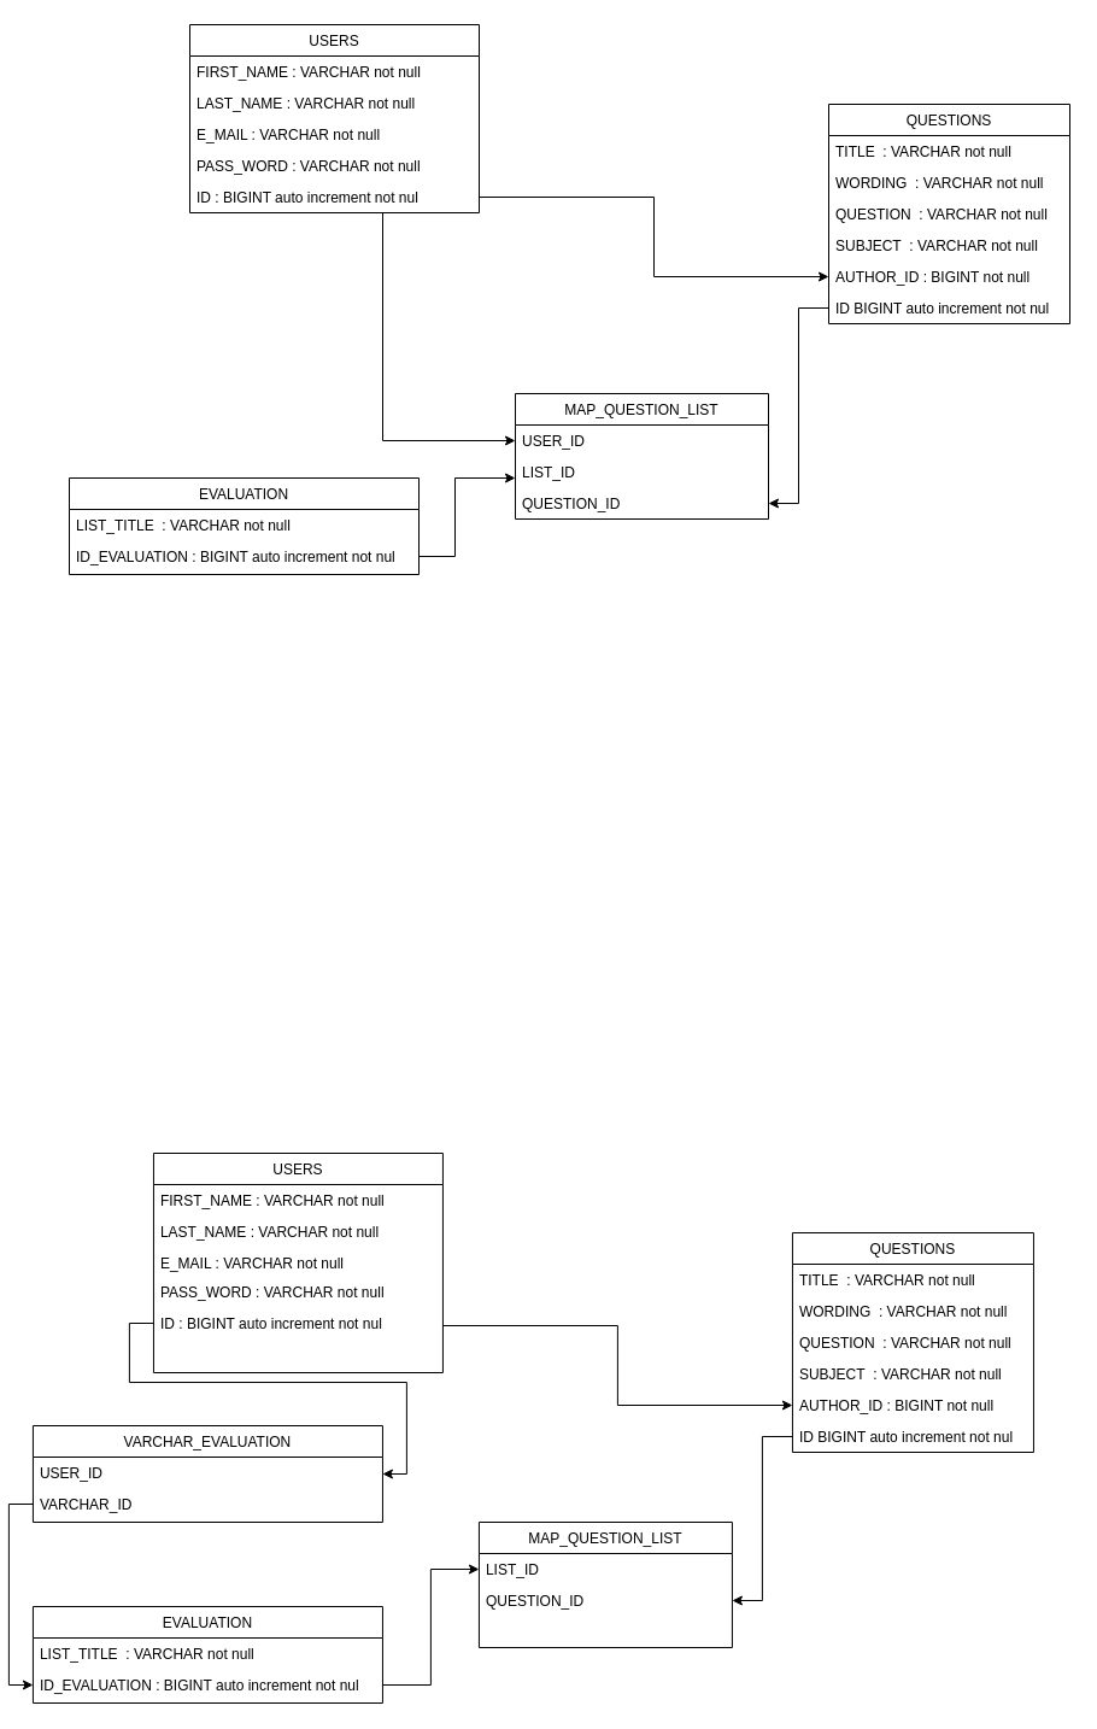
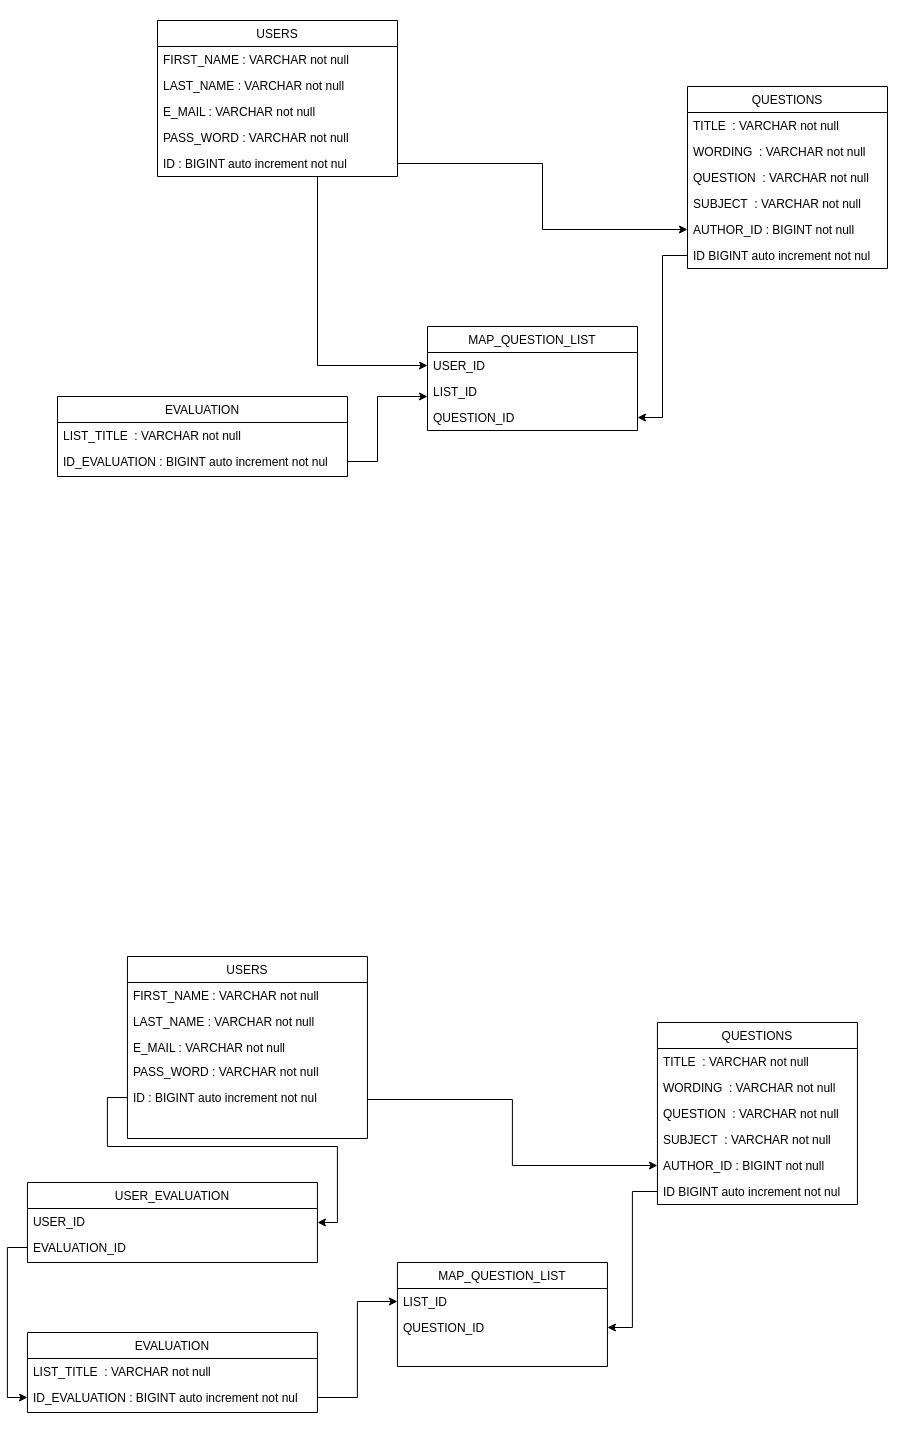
- <mxCell id="47" value="VARCHAR_EVALUATION" style="swimlane;fontStyle=0;align=center;verticalAlign=top;childLayout=stackLayout;horizontal=1;startSize=26;horizontalStack=0;resizeParent=1;resizeLast=0;collapsible=1;marginBottom=0;rounded=0;shadow=0;strokeWidth=1;" vertex="1" parent="1"><mxGeometry x="20.94" y="1182" width="290" height="80" as="geometry"><mxRectangle x="130" y="380" width="160" height="26" as="alternateBounds" /></mxGeometry></mxCell>
+ <mxCell id="47" value="USER_EVALUATION" style="swimlane;fontStyle=0;align=center;verticalAlign=top;childLayout=stackLayout;horizontal=1;startSize=26;horizontalStack=0;resizeParent=1;resizeLast=0;collapsible=1;marginBottom=0;rounded=0;shadow=0;strokeWidth=1;" vertex="1" parent="1"><mxGeometry x="20.94" y="1182" width="290" height="80" as="geometry"><mxRectangle x="130" y="380" width="160" height="26" as="alternateBounds" /></mxGeometry></mxCell>
- <mxCell id="49" value="VARCHAR_ID" style="text;align=left;verticalAlign=top;spacingLeft=4;spacingRight=4;overflow=hidden;rotatable=0;points=[[0,0.5],[1,0.5]];portConstraint=eastwest;rounded=0;shadow=0;html=0;" vertex="1" parent="47"><mxGeometry y="52" width="290" height="26" as="geometry" /></mxCell>
+ <mxCell id="49" value="EVALUATION_ID" style="text;align=left;verticalAlign=top;spacingLeft=4;spacingRight=4;overflow=hidden;rotatable=0;points=[[0,0.5],[1,0.5]];portConstraint=eastwest;rounded=0;shadow=0;html=0;" vertex="1" parent="47"><mxGeometry y="52" width="290" height="26" as="geometry" /></mxCell>
